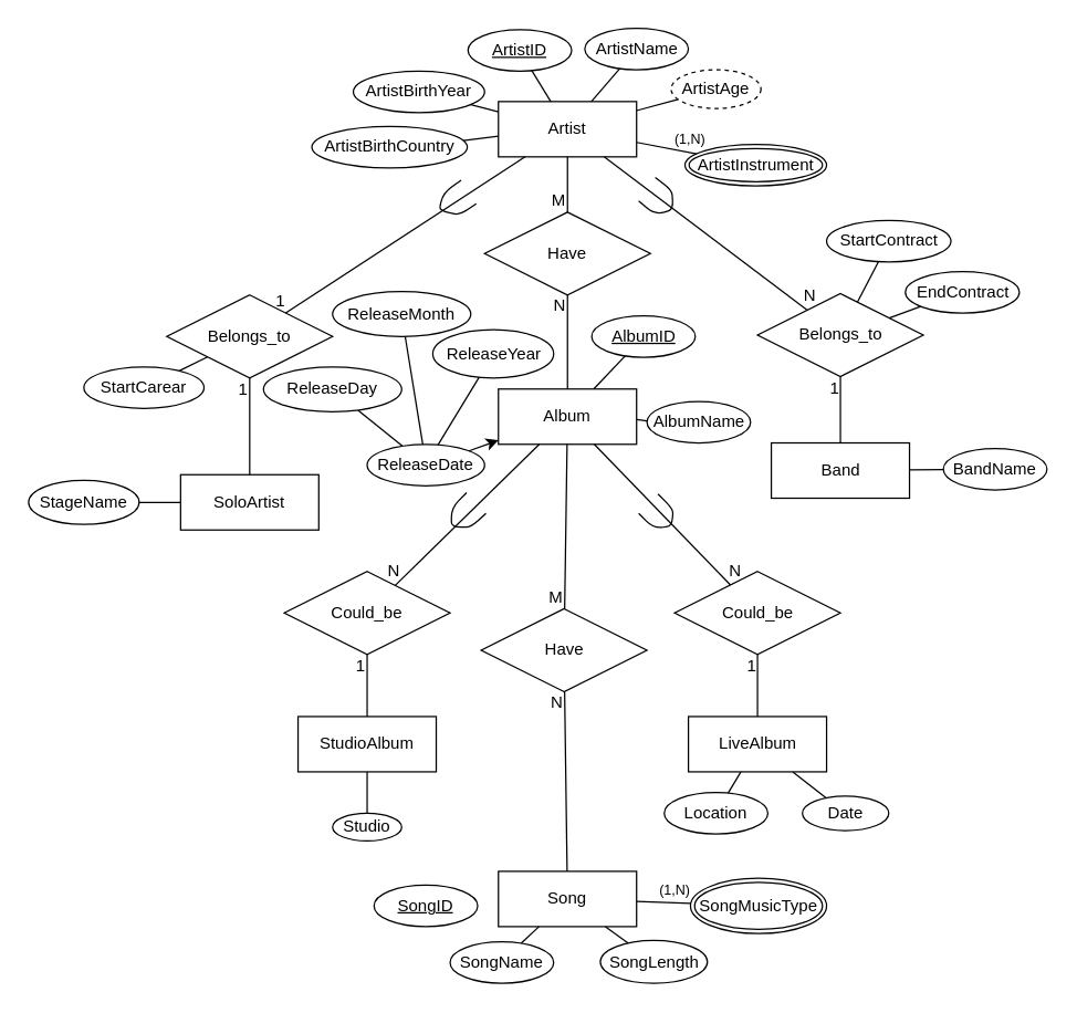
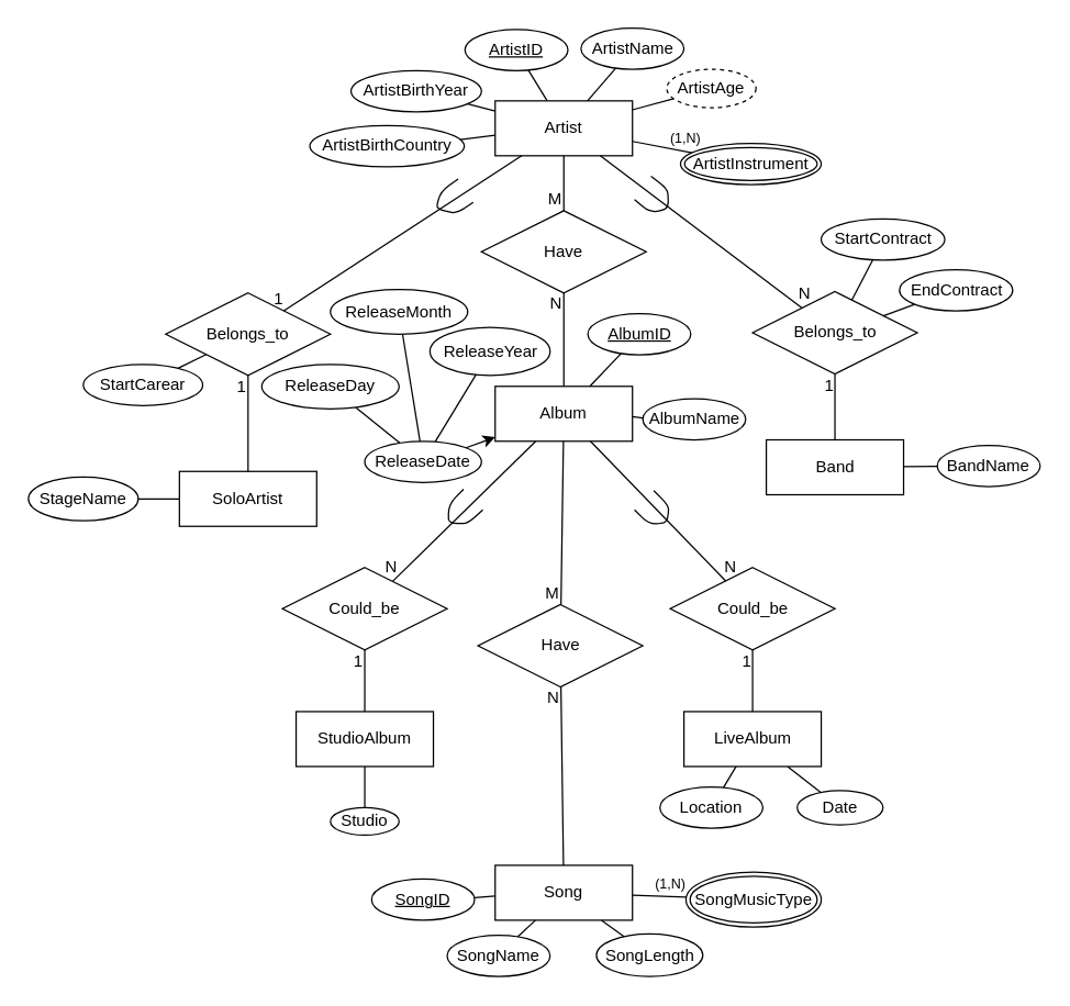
+ <mxCell id="63" value="" style="endArrow=none;html=1;rounded=0;" parent="1" source="60" target="4" edge="1"><mxGeometry relative="1" as="geometry"><mxPoint x="393.649" y="631.613" as="sourcePoint" /><mxPoint x="412.542" y="620.271" as="targetPoint" /></mxGeometry></mxCell>
